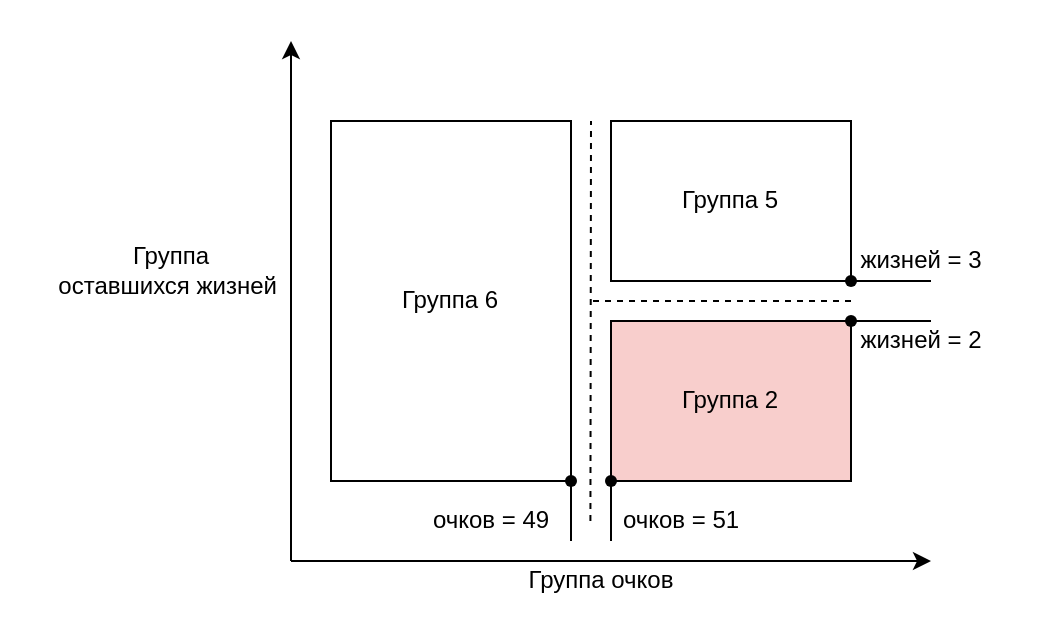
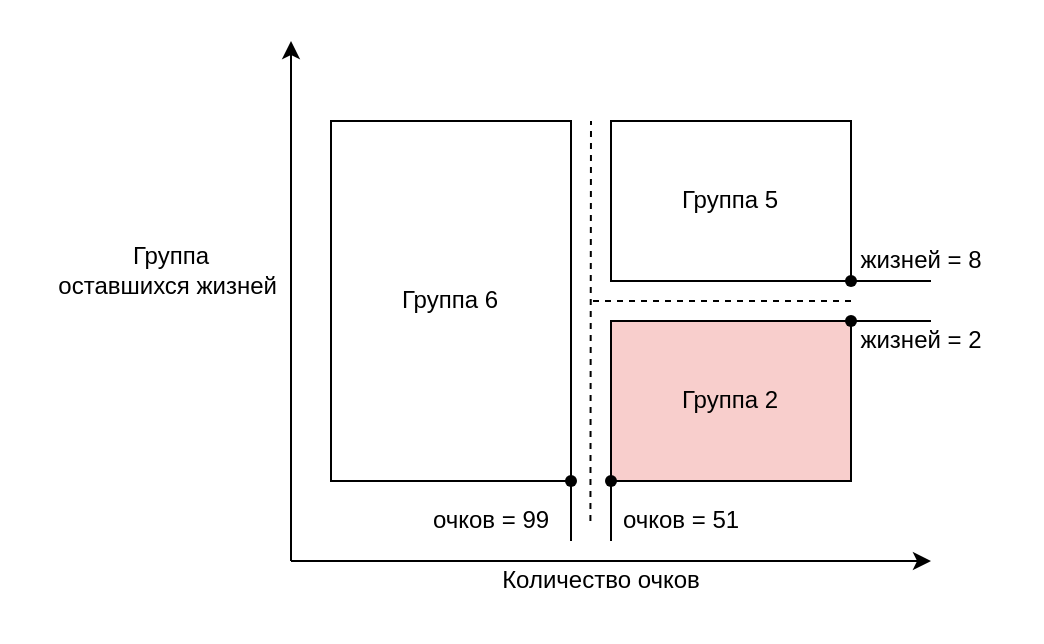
- <mxCell id="15" value="&lt;font style=&quot;font-size: 12px&quot;&gt;жизней = 3&lt;/font&gt;" style="text;html=1;align=center;verticalAlign=middle;resizable=0;points=[];autosize=1;strokeColor=none;fontFamily=Helvetica;" parent="1" vertex="1"><mxGeometry x="420" y="120" width="80" height="20" as="geometry" /></mxCell>
+ <mxCell id="15" value="&lt;font style=&quot;font-size: 12px&quot;&gt;жизней = 8&lt;/font&gt;" style="text;html=1;align=center;verticalAlign=middle;resizable=0;points=[];autosize=1;strokeColor=none;fontFamily=Helvetica;" parent="1" vertex="1"><mxGeometry x="420" y="120" width="80" height="20" as="geometry" /></mxCell>
- <mxCell id="11" value="&lt;font style=&quot;font-size: 12px&quot; face=&quot;Helvetica&quot;&gt;очков = 49&lt;/font&gt;" style="text;html=1;align=center;verticalAlign=middle;resizable=0;points=[];autosize=1;strokeColor=none;fontFamily=Times New Roman;" parent="1" vertex="1"><mxGeometry x="205" y="250" width="80" height="20" as="geometry" /></mxCell>
+ <mxCell id="11" value="&lt;font style=&quot;font-size: 12px&quot; face=&quot;Helvetica&quot;&gt;очков = 99&lt;/font&gt;" style="text;html=1;align=center;verticalAlign=middle;resizable=0;points=[];autosize=1;strokeColor=none;fontFamily=Times New Roman;" parent="1" vertex="1"><mxGeometry x="205" y="250" width="80" height="20" as="geometry" /></mxCell>
- <mxCell id="4" value="&lt;font style=&quot;font-size: 12px&quot;&gt;Группа очков&lt;/font&gt;" style="text;html=1;align=center;verticalAlign=middle;resizable=0;points=[];autosize=1;strokeColor=none;fontFamily=Helvetica;" parent="1" vertex="1"><mxGeometry x="240" y="280" width="120" height="20" as="geometry" /></mxCell>
+ <mxCell id="4" value="&lt;font style=&quot;font-size: 12px&quot;&gt;Количество очков&lt;/font&gt;" style="text;html=1;align=center;verticalAlign=middle;resizable=0;points=[];autosize=1;strokeColor=none;fontFamily=Helvetica;" parent="1" vertex="1"><mxGeometry x="240" y="280" width="120" height="20" as="geometry" /></mxCell>
